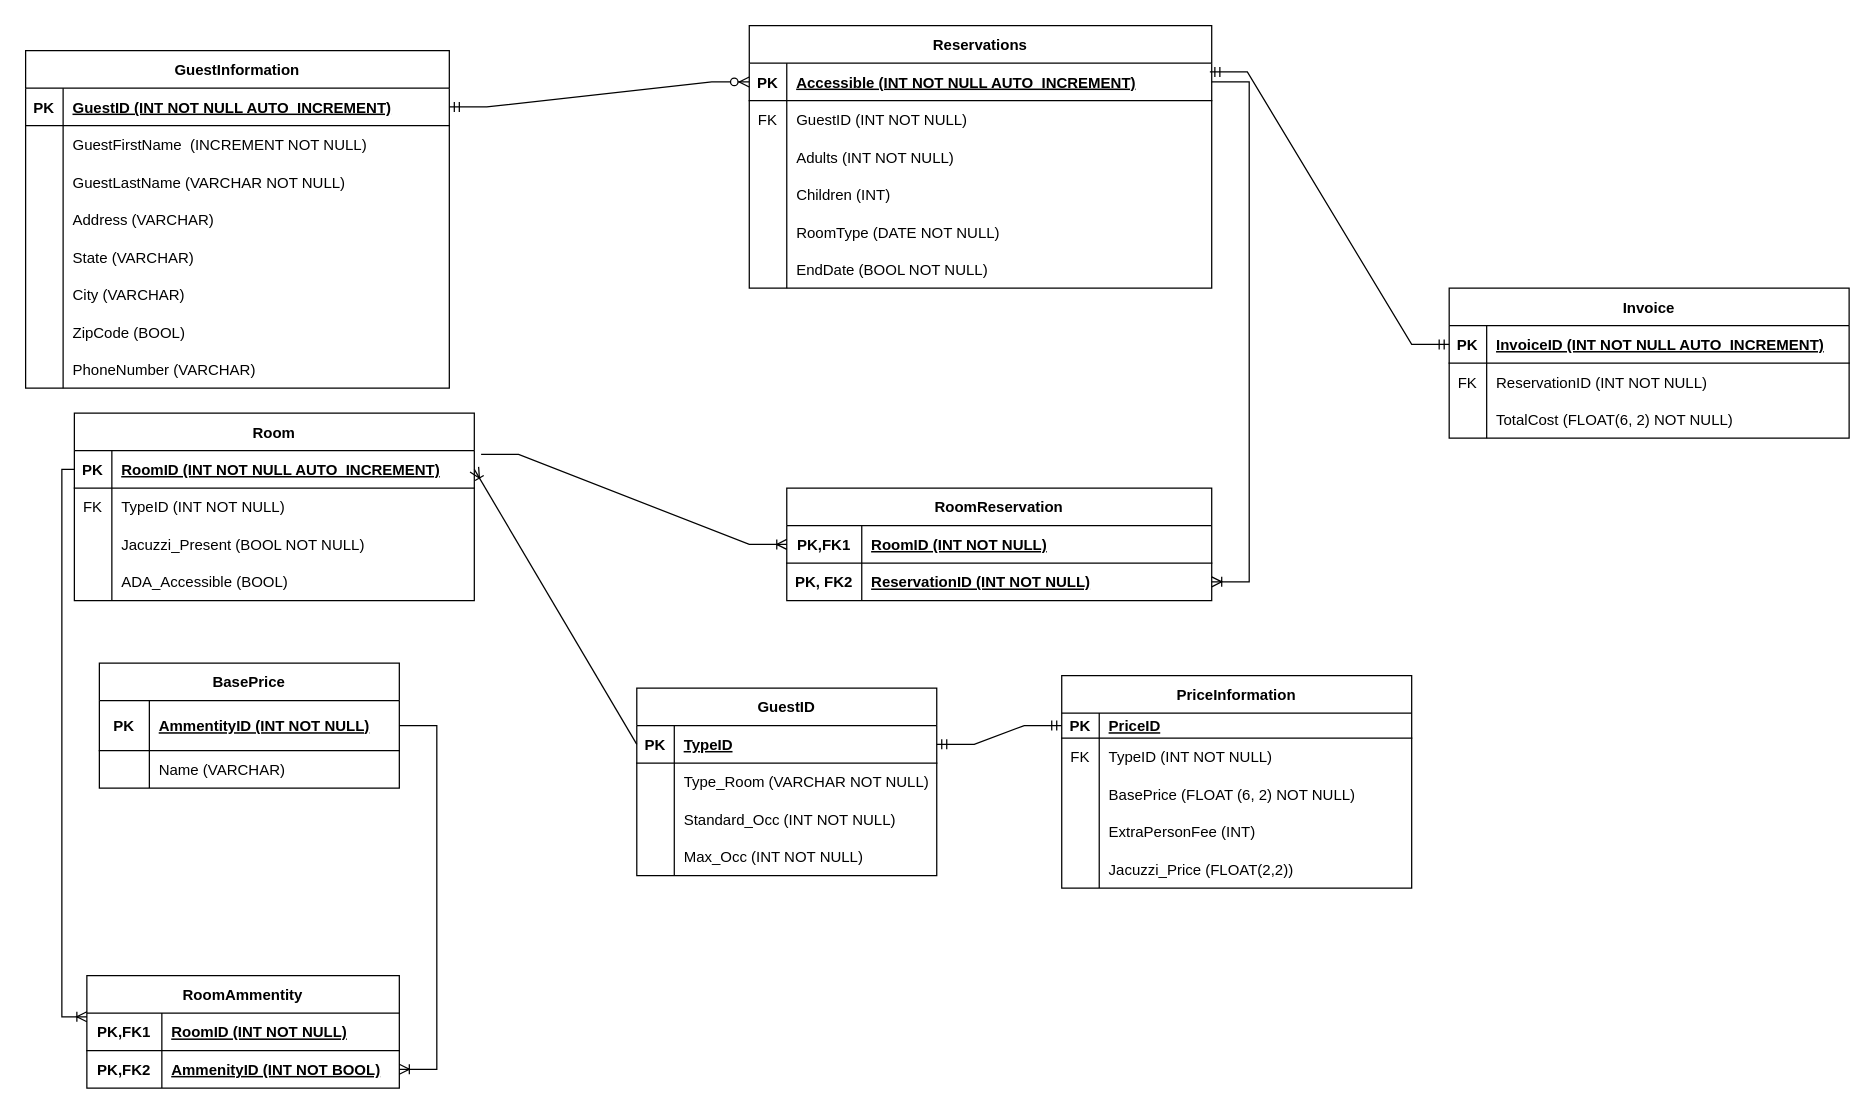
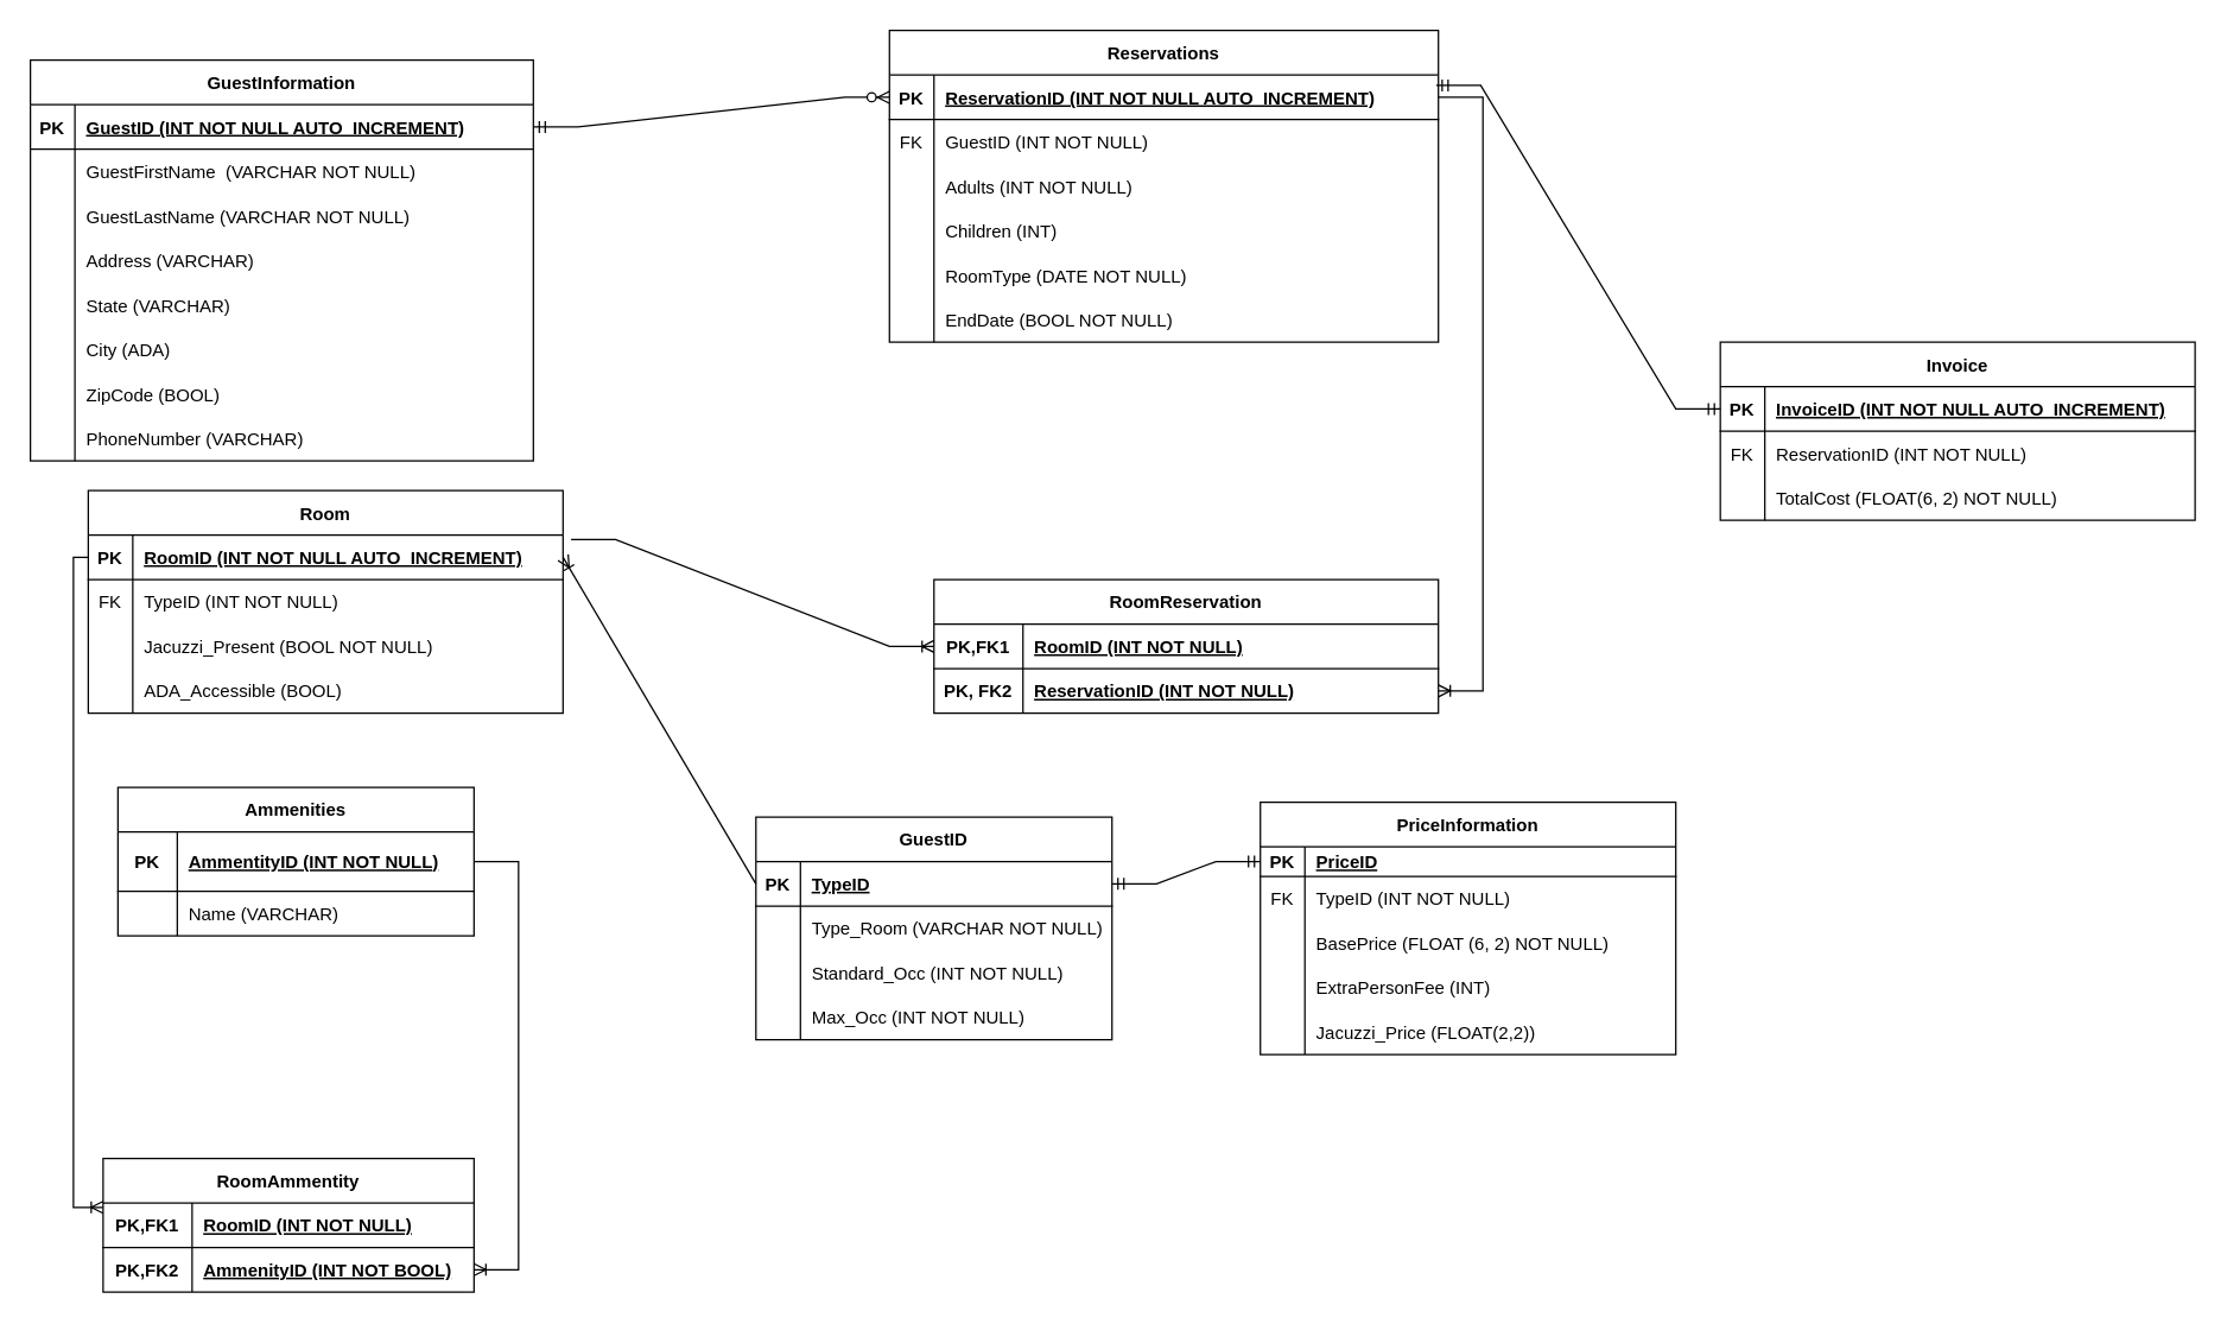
- <mxCell id="30" value="Accessible (INT NOT NULL AUTO_INCREMENT)" style="shape=partialRectangle;connectable=0;fillColor=none;top=0;left=0;bottom=0;right=0;align=left;spacingLeft=6;fontStyle=5;overflow=hidden;" vertex="1" parent="28"><mxGeometry x="30" width="340" height="30" as="geometry"><mxRectangle width="340" height="30" as="alternateBounds" /></mxGeometry></mxCell>
+ <mxCell id="30" value="ReservationID (INT NOT NULL AUTO_INCREMENT)" style="shape=partialRectangle;connectable=0;fillColor=none;top=0;left=0;bottom=0;right=0;align=left;spacingLeft=6;fontStyle=5;overflow=hidden;" vertex="1" parent="28"><mxGeometry x="30" width="340" height="30" as="geometry"><mxRectangle width="340" height="30" as="alternateBounds" /></mxGeometry></mxCell>
- <mxCell id="8" value="GuestFirstName  (INCREMENT NOT NULL)" style="shape=partialRectangle;connectable=0;fillColor=none;top=0;left=0;bottom=0;right=0;align=left;spacingLeft=6;overflow=hidden;" vertex="1" parent="6"><mxGeometry x="30" width="309" height="30" as="geometry"><mxRectangle width="309" height="30" as="alternateBounds" /></mxGeometry></mxCell>
+ <mxCell id="8" value="GuestFirstName  (VARCHAR NOT NULL)" style="shape=partialRectangle;connectable=0;fillColor=none;top=0;left=0;bottom=0;right=0;align=left;spacingLeft=6;overflow=hidden;" vertex="1" parent="6"><mxGeometry x="30" width="309" height="30" as="geometry"><mxRectangle width="309" height="30" as="alternateBounds" /></mxGeometry></mxCell>
- <mxCell id="20" value="City (VARCHAR)" style="shape=partialRectangle;connectable=0;fillColor=none;top=0;left=0;bottom=0;right=0;align=left;spacingLeft=6;overflow=hidden;" vertex="1" parent="18"><mxGeometry x="30" width="309" height="30" as="geometry"><mxRectangle width="309" height="30" as="alternateBounds" /></mxGeometry></mxCell>
+ <mxCell id="20" value="City (ADA)" style="shape=partialRectangle;connectable=0;fillColor=none;top=0;left=0;bottom=0;right=0;align=left;spacingLeft=6;overflow=hidden;" vertex="1" parent="18"><mxGeometry x="30" width="309" height="30" as="geometry"><mxRectangle width="309" height="30" as="alternateBounds" /></mxGeometry></mxCell>
- <mxCell id="93" value="BasePrice" style="shape=table;startSize=30;container=1;collapsible=1;childLayout=tableLayout;fixedRows=1;rowLines=0;fontStyle=1;align=center;resizeLast=1;" vertex="1" parent="1"><mxGeometry x="79" y="530" width="240" height="100" as="geometry" /></mxCell>
+ <mxCell id="93" value="Ammenities" style="shape=table;startSize=30;container=1;collapsible=1;childLayout=tableLayout;fixedRows=1;rowLines=0;fontStyle=1;align=center;resizeLast=1;" vertex="1" parent="1"><mxGeometry x="79" y="530" width="240" height="100" as="geometry" /></mxCell>
